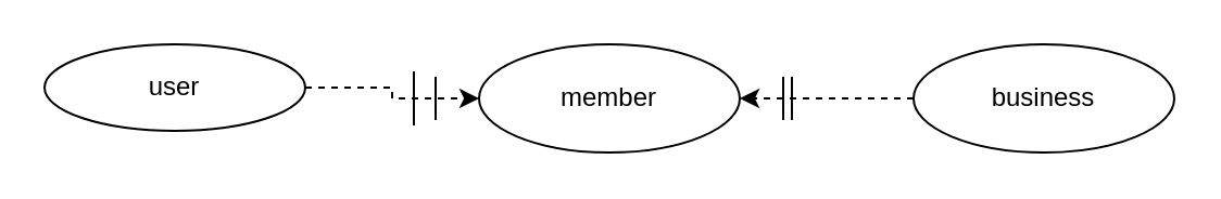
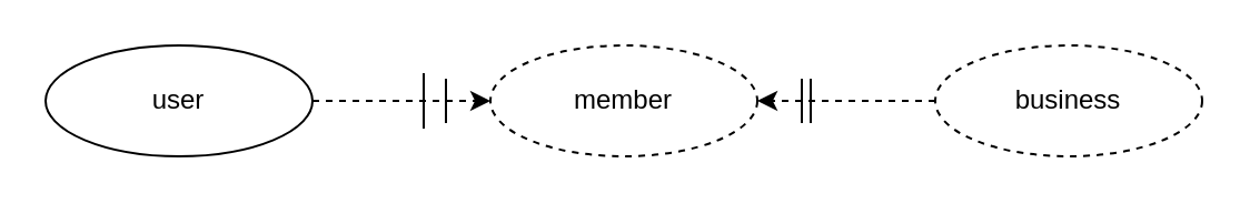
- <mxCell id="3" value="user" style="ellipse;whiteSpace=wrap;html=1;" vertex="1" parent="1"><mxGeometry x="20" y="20" width="120" height="40" as="geometry" /></mxCell>
+ <mxCell id="3" value="user" style="ellipse;whiteSpace=wrap;html=1;" vertex="1" parent="1"><mxGeometry x="20" y="20" width="120" height="50" as="geometry" /></mxCell>
- <mxCell id="4" value="member" style="ellipse;whiteSpace=wrap;html=1;" vertex="1" parent="1"><mxGeometry x="220" y="20" width="120" height="50" as="geometry" /></mxCell>
+ <mxCell id="4" value="member" style="ellipse;whiteSpace=wrap;html=1;dashed=1;" vertex="1" parent="1"><mxGeometry x="220" y="20" width="120" height="50" as="geometry" /></mxCell>
- <mxCell id="6" value="business" style="ellipse;whiteSpace=wrap;html=1;" vertex="1" parent="1"><mxGeometry x="420" y="20" width="120" height="50" as="geometry" /></mxCell>
+ <mxCell id="6" value="business" style="ellipse;whiteSpace=wrap;html=1;dashed=1;" vertex="1" parent="1"><mxGeometry x="420" y="20" width="120" height="50" as="geometry" /></mxCell>
